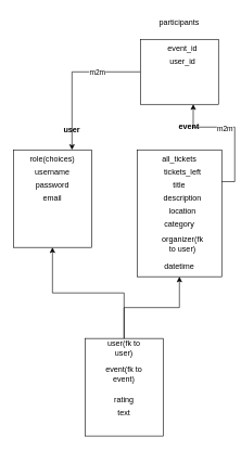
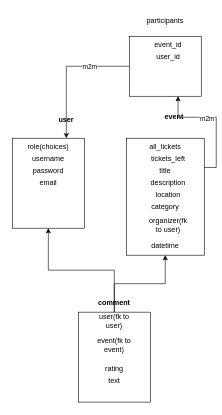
+ <mxCell id="9" value="&lt;b&gt;comment&lt;/b&gt;" style="text;html=1;align=center;verticalAlign=middle;whiteSpace=wrap;rounded=0;" vertex="1" parent="1"><mxGeometry x="160" y="490" width="60" height="30" as="geometry" /></mxCell>
